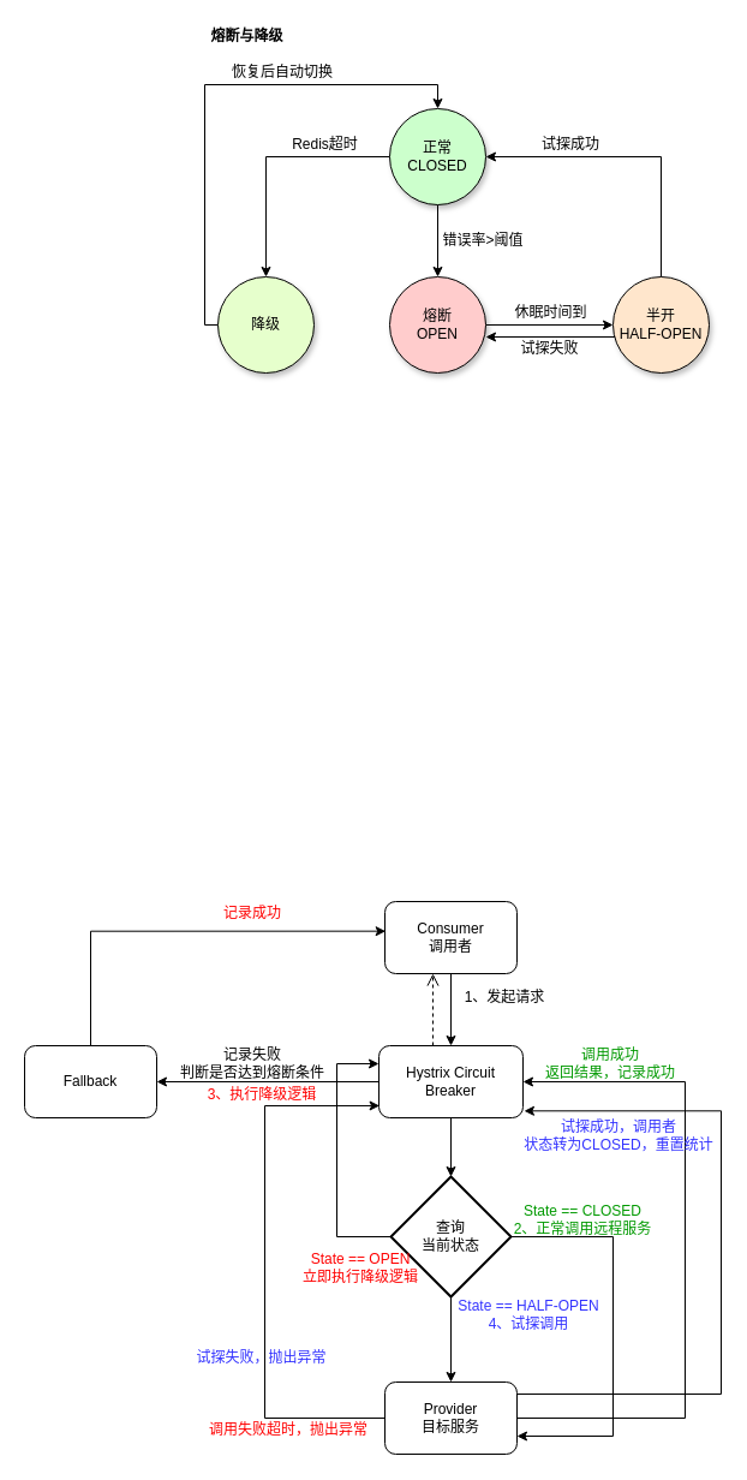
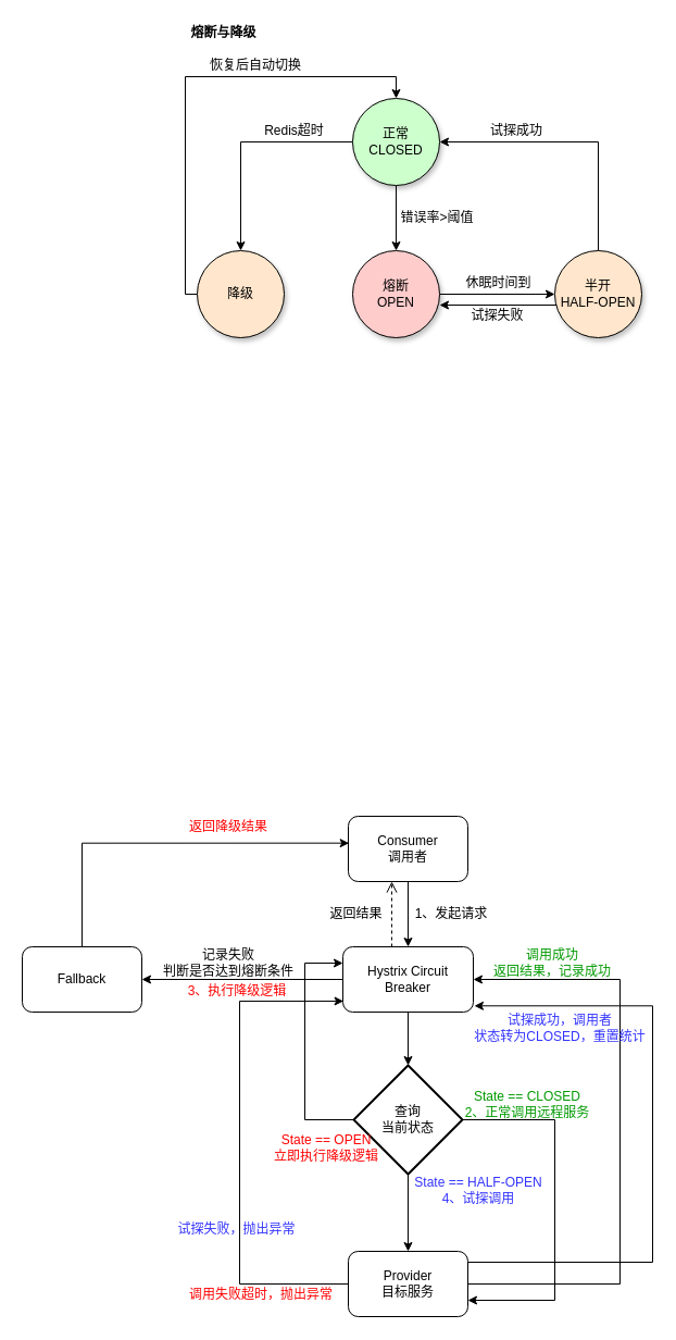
- <mxCell id="8" value="降级" style="ellipse;whiteSpace=wrap;html=1;aspect=fixed;fillColor=#E6FFCC;shadow=1;" parent="2" vertex="1"><mxGeometry x="11" y="210" width="80" height="80" as="geometry" /></mxCell>
+ <mxCell id="8" value="降级" style="ellipse;whiteSpace=wrap;html=1;aspect=fixed;fillColor=#ffe6cc;shadow=1;" parent="2" vertex="1"><mxGeometry x="11" y="210" width="80" height="80" as="geometry" /></mxCell>
- <mxCell id="40" value="&lt;font style=&quot;color: rgb(255, 0, 0);&quot;&gt;记录成功&lt;/font&gt;" style="text;strokeColor=none;align=center;fillColor=none;html=1;verticalAlign=middle;whiteSpace=wrap;rounded=0;" parent="1" vertex="1"><mxGeometry x="170" y="750" width="80" height="20" as="geometry" /></mxCell>
+ <mxCell id="40" value="&lt;font style=&quot;color: rgb(255, 0, 0);&quot;&gt;返回降级结果&lt;/font&gt;" style="text;strokeColor=none;align=center;fillColor=none;html=1;verticalAlign=middle;whiteSpace=wrap;rounded=0;" parent="1" vertex="1"><mxGeometry x="170" y="750" width="80" height="20" as="geometry" /></mxCell>
- <mxCell id="24" value="1、发起请求" style="text;strokeColor=none;align=center;fillColor=none;html=1;verticalAlign=middle;whiteSpace=wrap;rounded=0;" parent="1" vertex="1"><mxGeometry x="385" y="820" width="70" height="20" as="geometry" /></mxCell>
+ <mxCell id="24" value="1、发起请求" style="text;strokeColor=none;align=center;fillColor=none;html=1;verticalAlign=middle;whiteSpace=wrap;rounded=0;" parent="1" vertex="1"><mxGeometry x="380" y="830" width="70" height="20" as="geometry" /></mxCell>
+ <mxCell id="34" value="&lt;font style=&quot;color: rgb(0, 0, 0);&quot;&gt;返回结果&lt;/font&gt;" style="text;strokeColor=none;align=center;fillColor=none;html=1;verticalAlign=middle;whiteSpace=wrap;rounded=0;" parent="1" vertex="1"><mxGeometry x="300" y="830" width="54.5" height="20" as="geometry" /></mxCell>
